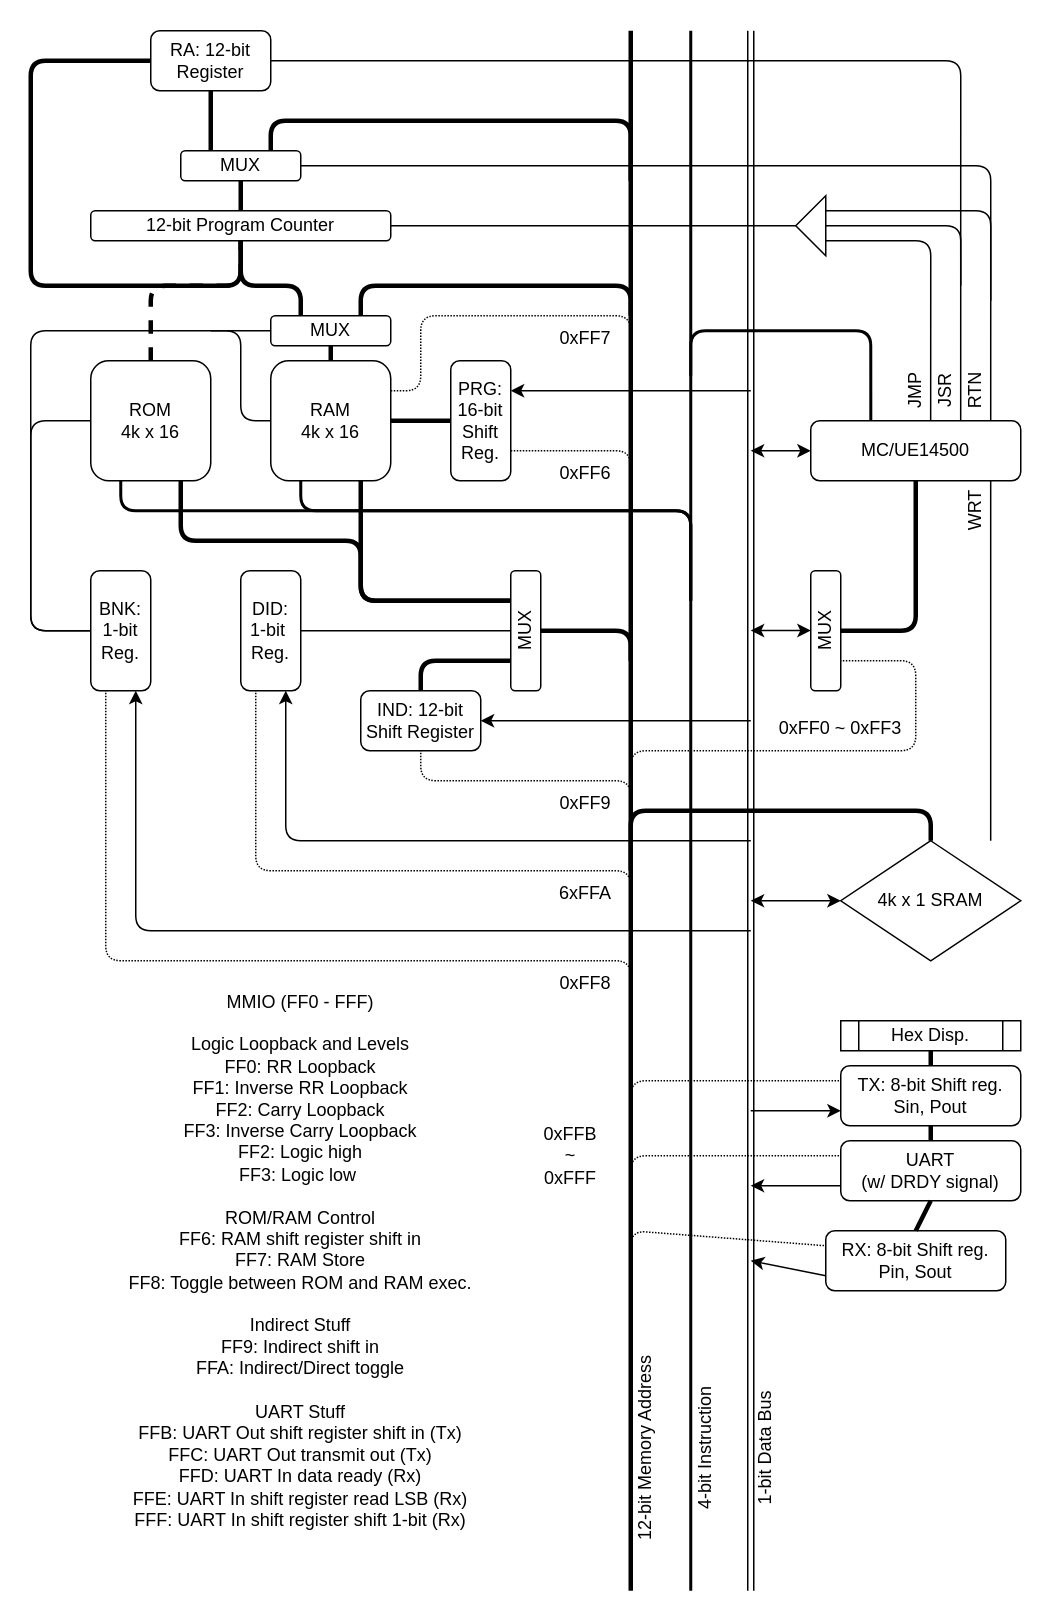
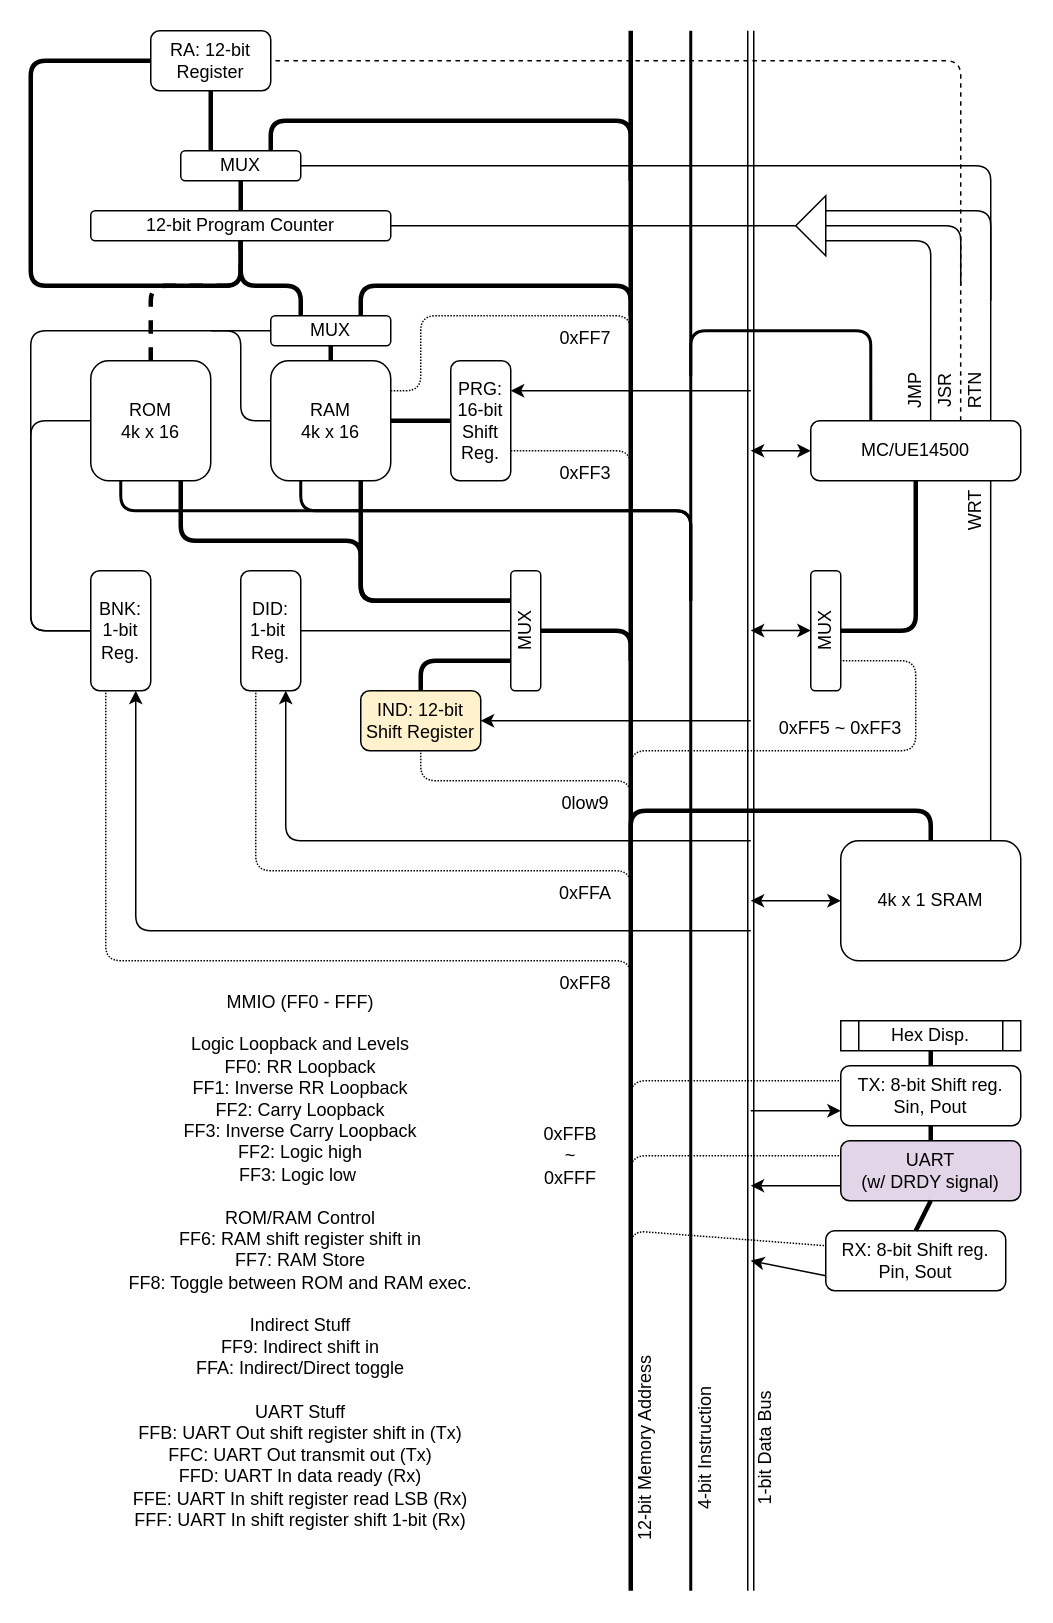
- <mxCell id="39" value="" style="endArrow=none;html=1;rounded=1;strokeWidth=1;entryX=1;entryY=0.5;entryDx=0;entryDy=0;exitX=0.714;exitY=0;exitDx=0;exitDy=0;exitPerimeter=0;" parent="1" source="32" target="6" edge="1"><mxGeometry width="50" height="50" relative="1" as="geometry"><mxPoint x="640" y="270" as="sourcePoint" /><mxPoint x="320" y="130" as="targetPoint" /><Array as="points"><mxPoint x="640" y="40" /></Array></mxGeometry></mxCell>
+ <mxCell id="39" value="" style="endArrow=none;html=1;rounded=1;strokeWidth=1;entryX=1;entryY=0.5;entryDx=0;entryDy=0;exitX=0.714;exitY=0;exitDx=0;exitDy=0;exitPerimeter=0;dashed=1;" parent="1" source="32" target="6" edge="1"><mxGeometry width="50" height="50" relative="1" as="geometry"><mxPoint x="640" y="270" as="sourcePoint" /><mxPoint x="320" y="130" as="targetPoint" /><Array as="points"><mxPoint x="640" y="40" /></Array></mxGeometry></mxCell>
- <mxCell id="71" value="0xFF6" style="text;html=1;strokeColor=none;fillColor=none;align=center;verticalAlign=middle;whiteSpace=wrap;rounded=0;" parent="1" vertex="1"><mxGeometry x="360" y="300" width="60" height="30" as="geometry" /></mxCell>
+ <mxCell id="71" value="0xFF3" style="text;html=1;strokeColor=none;fillColor=none;align=center;verticalAlign=middle;whiteSpace=wrap;rounded=0;" parent="1" vertex="1"><mxGeometry x="360" y="300" width="60" height="30" as="geometry" /></mxCell>
- <mxCell id="9" value="IND: 12-bit Shift Register" style="rounded=1;whiteSpace=wrap;html=1;" parent="1" vertex="1"><mxGeometry x="240" y="460" width="80" height="40" as="geometry" /></mxCell>
+ <mxCell id="9" value="IND: 12-bit Shift Register" style="rounded=1;whiteSpace=wrap;html=1;fillColor=#fff2cc;" parent="1" vertex="1"><mxGeometry x="240" y="460" width="80" height="40" as="geometry" /></mxCell>
- <mxCell id="62" value="0xFF0 ~ 0xFF3" style="text;html=1;strokeColor=none;fillColor=none;align=center;verticalAlign=middle;whiteSpace=wrap;rounded=0;" parent="1" vertex="1"><mxGeometry x="510" y="470" width="100" height="30" as="geometry" /></mxCell>
+ <mxCell id="62" value="0xFF5 ~ 0xFF3" style="text;html=1;strokeColor=none;fillColor=none;align=center;verticalAlign=middle;whiteSpace=wrap;rounded=0;" parent="1" vertex="1"><mxGeometry x="510" y="470" width="100" height="30" as="geometry" /></mxCell>
- <mxCell id="57" value="0xFF9" style="text;html=1;strokeColor=none;fillColor=none;align=center;verticalAlign=middle;whiteSpace=wrap;rounded=0;" parent="1" vertex="1"><mxGeometry x="360" y="520" width="60" height="30" as="geometry" /></mxCell>
+ <mxCell id="57" value="0low9" style="text;html=1;strokeColor=none;fillColor=none;align=center;verticalAlign=middle;whiteSpace=wrap;rounded=0;" parent="1" vertex="1"><mxGeometry x="360" y="520" width="60" height="30" as="geometry" /></mxCell>
- <mxCell id="55" value="6xFFA" style="text;html=1;strokeColor=none;fillColor=none;align=center;verticalAlign=middle;whiteSpace=wrap;rounded=0;" parent="1" vertex="1"><mxGeometry x="360" y="580" width="60" height="30" as="geometry" /></mxCell>
+ <mxCell id="55" value="0xFFA" style="text;html=1;strokeColor=none;fillColor=none;align=center;verticalAlign=middle;whiteSpace=wrap;rounded=0;" parent="1" vertex="1"><mxGeometry x="360" y="580" width="60" height="30" as="geometry" /></mxCell>
- <mxCell id="63" value="4k x 1 SRAM" style="rhombus;whiteSpace=wrap;html=1;" parent="1" vertex="1"><mxGeometry x="560" y="560" width="120" height="80" as="geometry" /></mxCell>
+ <mxCell id="63" value="4k x 1 SRAM" style="rounded=1;whiteSpace=wrap;html=1;" parent="1" vertex="1"><mxGeometry x="560" y="560" width="120" height="80" as="geometry" /></mxCell>
- <mxCell id="78" value="UART&lt;br&gt;(w/ DRDY signal)" style="rounded=1;whiteSpace=wrap;html=1;" parent="1" vertex="1"><mxGeometry x="560" y="760" width="120" height="40" as="geometry" /></mxCell>
+ <mxCell id="78" value="UART&lt;br&gt;(w/ DRDY signal)" style="rounded=1;whiteSpace=wrap;html=1;fillColor=#e1d5e7;" parent="1" vertex="1"><mxGeometry x="560" y="760" width="120" height="40" as="geometry" /></mxCell>
